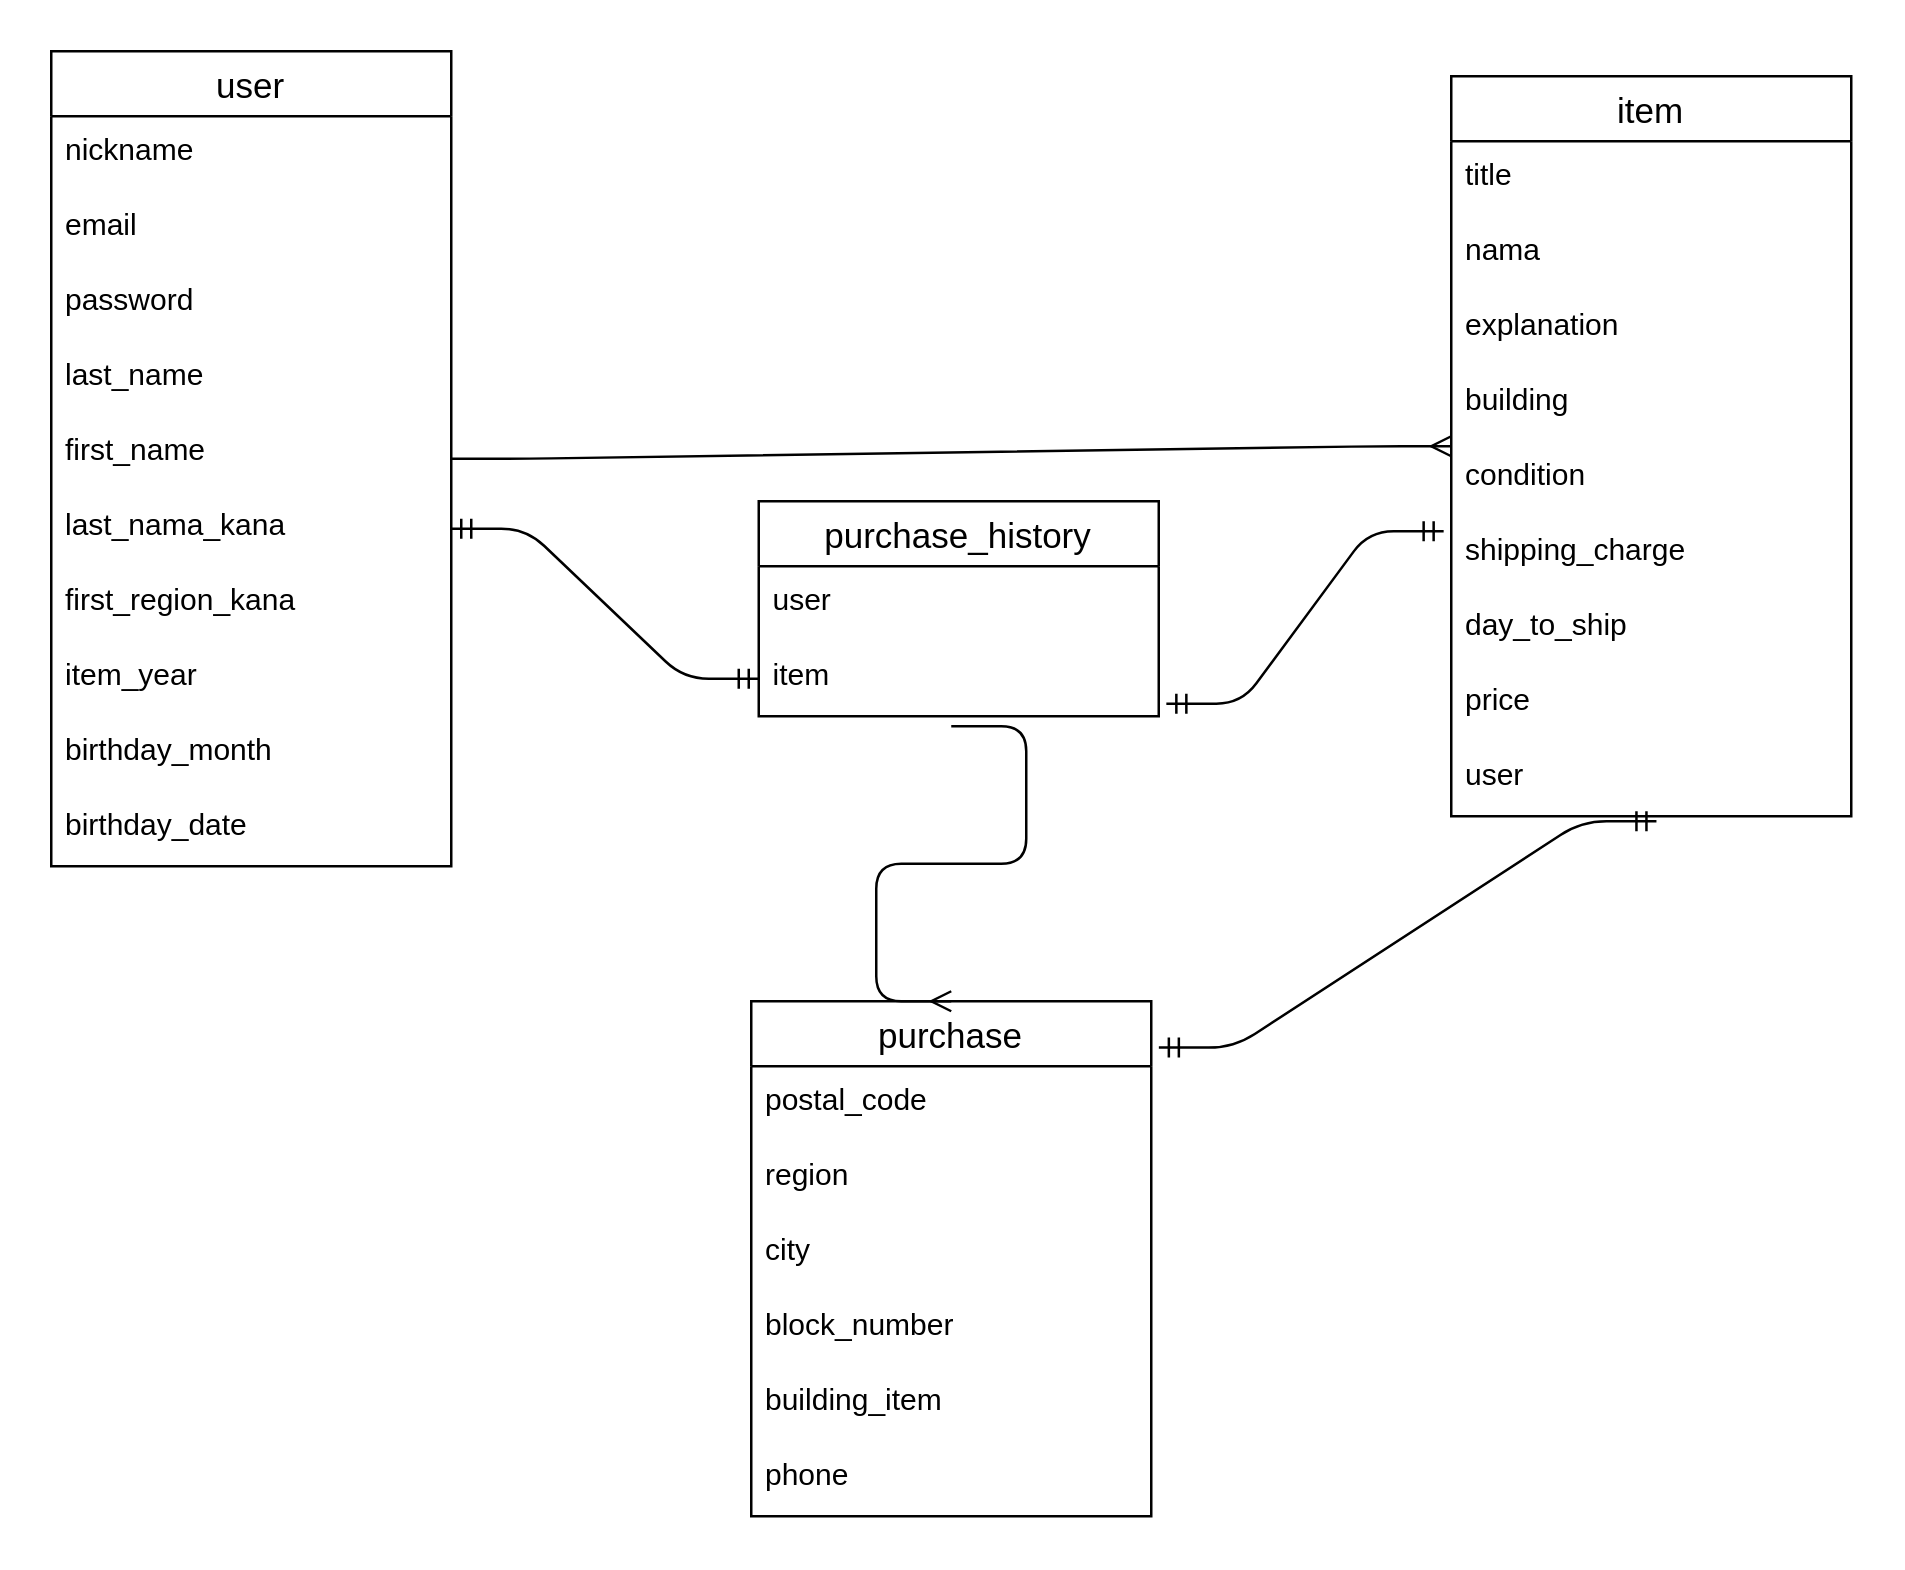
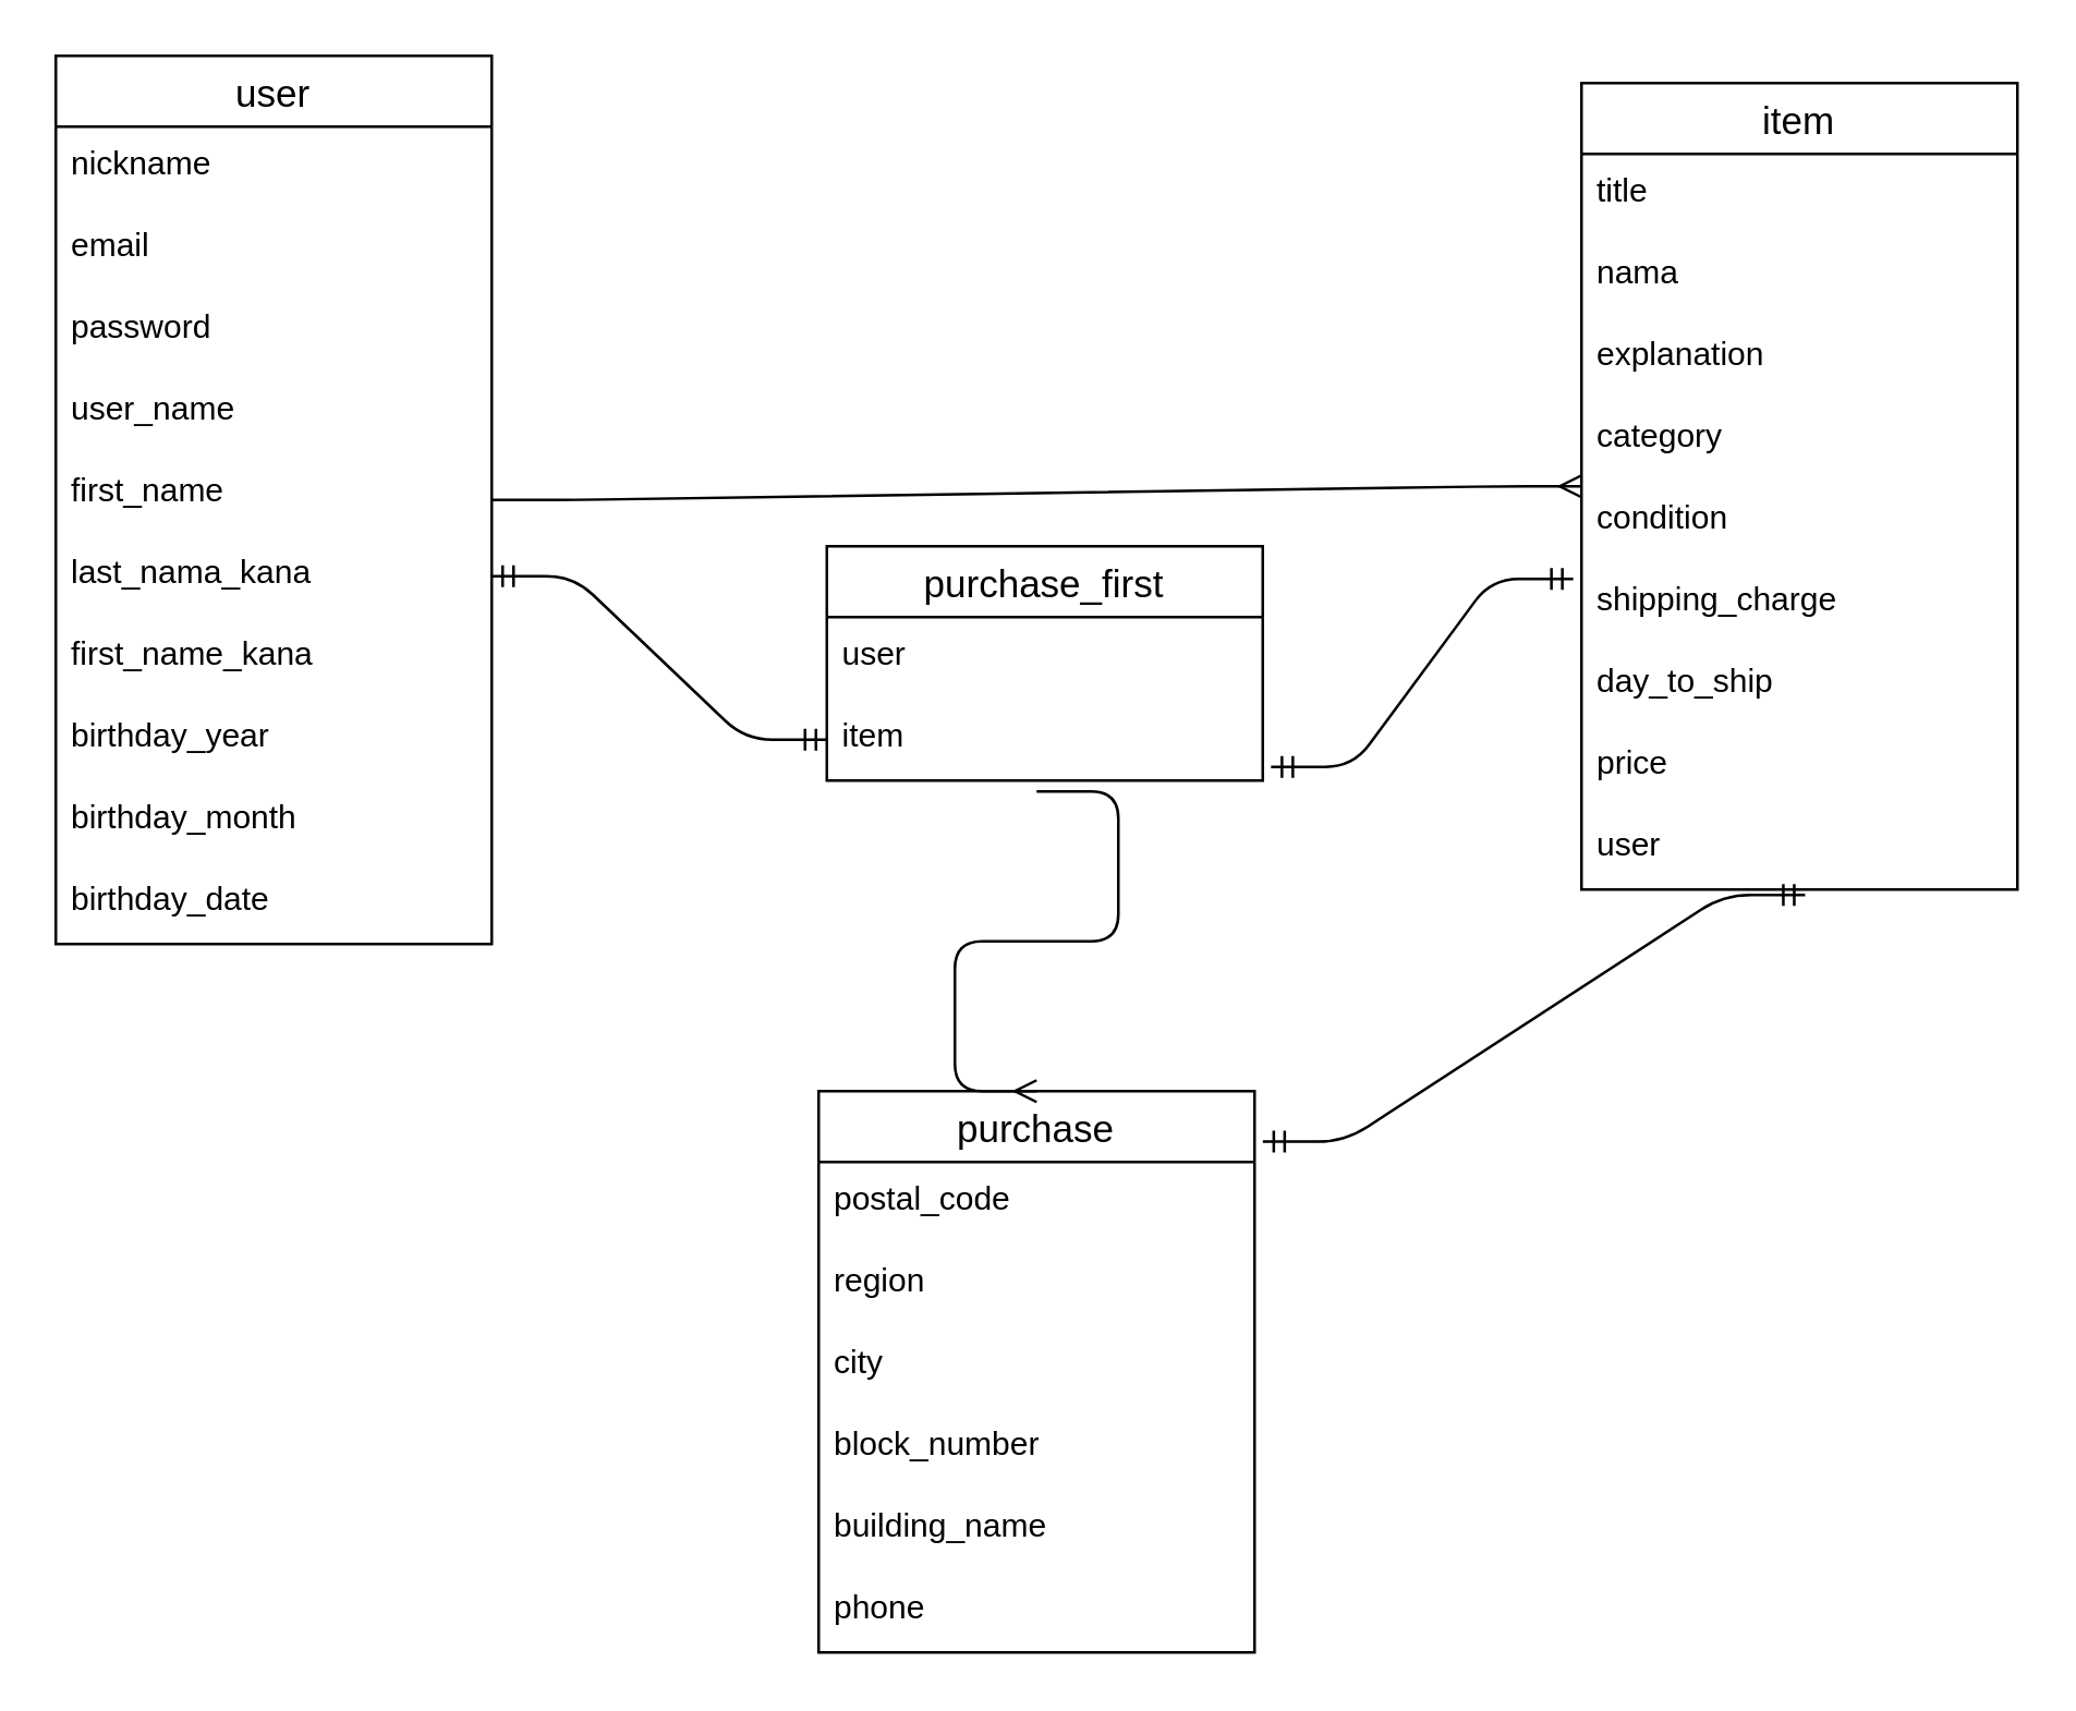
- <mxCell id="6" value="last_name" style="text;strokeColor=none;fillColor=none;spacingLeft=4;spacingRight=4;overflow=hidden;rotatable=0;points=[[0,0.5],[1,0.5]];portConstraint=eastwest;fontSize=12;" parent="2" vertex="1"><mxGeometry y="116" width="160" height="30" as="geometry" /></mxCell>
+ <mxCell id="6" value="user_name" style="text;strokeColor=none;fillColor=none;spacingLeft=4;spacingRight=4;overflow=hidden;rotatable=0;points=[[0,0.5],[1,0.5]];portConstraint=eastwest;fontSize=12;" parent="2" vertex="1"><mxGeometry y="116" width="160" height="30" as="geometry" /></mxCell>
- <mxCell id="17" value="building" style="text;strokeColor=none;fillColor=none;spacingLeft=4;spacingRight=4;overflow=hidden;rotatable=0;points=[[0,0.5],[1,0.5]];portConstraint=eastwest;fontSize=12;" parent="13" vertex="1"><mxGeometry y="116" width="160" height="30" as="geometry" /></mxCell>
+ <mxCell id="17" value="category" style="text;strokeColor=none;fillColor=none;spacingLeft=4;spacingRight=4;overflow=hidden;rotatable=0;points=[[0,0.5],[1,0.5]];portConstraint=eastwest;fontSize=12;" parent="13" vertex="1"><mxGeometry y="116" width="160" height="30" as="geometry" /></mxCell>
- <mxCell id="32" value="purchase_history" style="swimlane;fontStyle=0;childLayout=stackLayout;horizontal=1;startSize=26;horizontalStack=0;resizeParent=1;resizeParentMax=0;resizeLast=0;collapsible=1;marginBottom=0;align=center;fontSize=14;swimlaneFillColor=none;labelBorderColor=none;" vertex="1" parent="1"><mxGeometry x="303" y="200" width="160" height="86" as="geometry" /></mxCell>
+ <mxCell id="32" value="purchase_first" style="swimlane;fontStyle=0;childLayout=stackLayout;horizontal=1;startSize=26;horizontalStack=0;resizeParent=1;resizeParentMax=0;resizeLast=0;collapsible=1;marginBottom=0;align=center;fontSize=14;swimlaneFillColor=none;labelBorderColor=none;" vertex="1" parent="1"><mxGeometry x="303" y="200" width="160" height="86" as="geometry" /></mxCell>
- <mxCell id="9" value="first_region_kana" style="text;strokeColor=none;fillColor=none;spacingLeft=4;spacingRight=4;overflow=hidden;rotatable=0;points=[[0,0.5],[1,0.5]];portConstraint=eastwest;fontSize=12;" parent="2" vertex="1"><mxGeometry y="206" width="160" height="30" as="geometry" /></mxCell>
+ <mxCell id="9" value="first_name_kana" style="text;strokeColor=none;fillColor=none;spacingLeft=4;spacingRight=4;overflow=hidden;rotatable=0;points=[[0,0.5],[1,0.5]];portConstraint=eastwest;fontSize=12;" parent="2" vertex="1"><mxGeometry y="206" width="160" height="30" as="geometry" /></mxCell>
- <mxCell id="10" value="item_year" style="text;strokeColor=none;fillColor=none;spacingLeft=4;spacingRight=4;overflow=hidden;rotatable=0;points=[[0,0.5],[1,0.5]];portConstraint=eastwest;fontSize=12;" parent="2" vertex="1"><mxGeometry y="236" width="160" height="30" as="geometry" /></mxCell>
+ <mxCell id="10" value="birthday_year" style="text;strokeColor=none;fillColor=none;spacingLeft=4;spacingRight=4;overflow=hidden;rotatable=0;points=[[0,0.5],[1,0.5]];portConstraint=eastwest;fontSize=12;" parent="2" vertex="1"><mxGeometry y="236" width="160" height="30" as="geometry" /></mxCell>
- <mxCell id="29" value="building_item" style="text;strokeColor=none;fillColor=none;spacingLeft=4;spacingRight=4;overflow=hidden;rotatable=0;points=[[0,0.5],[1,0.5]];portConstraint=eastwest;fontSize=12;" parent="24" vertex="1"><mxGeometry y="146" width="160" height="30" as="geometry" /></mxCell>
+ <mxCell id="29" value="building_name" style="text;strokeColor=none;fillColor=none;spacingLeft=4;spacingRight=4;overflow=hidden;rotatable=0;points=[[0,0.5],[1,0.5]];portConstraint=eastwest;fontSize=12;" parent="24" vertex="1"><mxGeometry y="146" width="160" height="30" as="geometry" /></mxCell>
